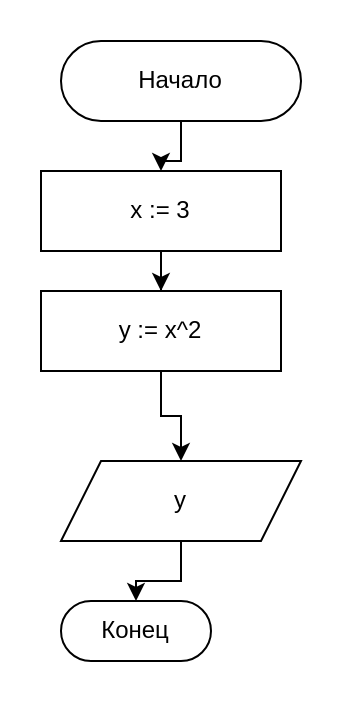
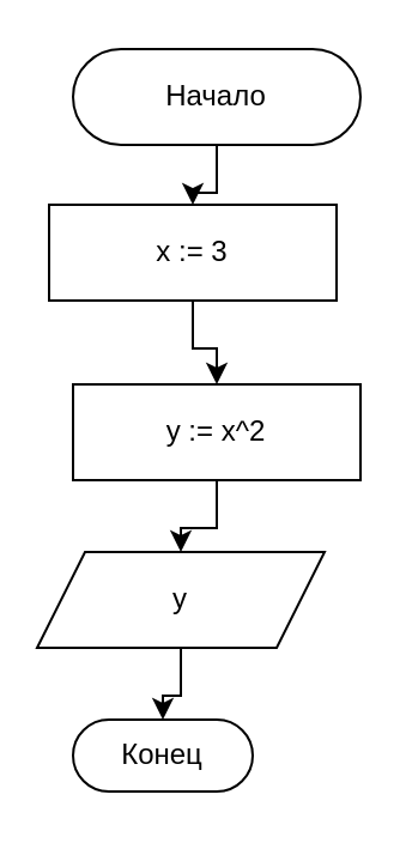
- <mxCell id="7" value="y := x^2" style="rounded=0;whiteSpace=wrap;html=1;" parent="1" vertex="1"><mxGeometry x="20" y="145" width="120" height="40" as="geometry" /></mxCell>
+ <mxCell id="7" value="y := x^2" style="rounded=0;whiteSpace=wrap;html=1;" parent="1" vertex="1"><mxGeometry x="30" y="160" width="120" height="40" as="geometry" /></mxCell>
- <mxCell id="9" value="y" style="shape=parallelogram;perimeter=parallelogramPerimeter;whiteSpace=wrap;html=1;fixedSize=1;" parent="1" vertex="1"><mxGeometry x="30" y="230" width="120" height="40" as="geometry" /></mxCell>
+ <mxCell id="9" value="y" style="shape=parallelogram;perimeter=parallelogramPerimeter;whiteSpace=wrap;html=1;fixedSize=1;" parent="1" vertex="1"><mxGeometry x="15" y="230" width="120" height="40" as="geometry" /></mxCell>
